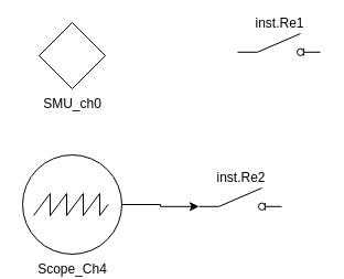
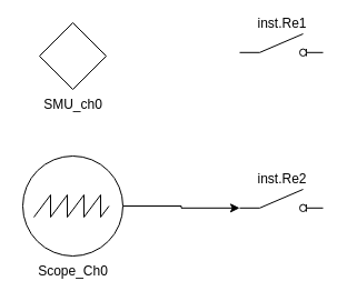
- <mxCell id="6" value="inst.Re2" style="html=1;shape=mxgraph.electrical.electro-mechanical.switchDisconnector;aspect=fixed;elSwitchState=off;labelPosition=center;verticalLabelPosition=top;align=center;verticalAlign=bottom;" vertex="1" parent="1"><mxGeometry x="180" y="170" width="75" height="20" as="geometry" /></mxCell>
+ <mxCell id="6" value="inst.Re2" style="html=1;shape=mxgraph.electrical.electro-mechanical.switchDisconnector;aspect=fixed;elSwitchState=off;labelPosition=center;verticalLabelPosition=top;align=center;verticalAlign=bottom;" vertex="1" parent="1"><mxGeometry x="215" y="170" width="75" height="20" as="geometry" /></mxCell>
- <mxCell id="5" value="Scope_Ch4" style="perimeter=ellipsePerimeter;verticalLabelPosition=bottom;shadow=0;dashed=0;align=center;html=1;verticalAlign=top;shape=mxgraph.electrical.instruments.oscilloscope;" vertex="1" parent="1"><mxGeometry x="20" y="140" width="90" height="90" as="geometry" /></mxCell>
+ <mxCell id="5" value="Scope_Ch0" style="perimeter=ellipsePerimeter;verticalLabelPosition=bottom;shadow=0;dashed=0;align=center;html=1;verticalAlign=top;shape=mxgraph.electrical.instruments.oscilloscope;" vertex="1" parent="1"><mxGeometry x="20" y="140" width="90" height="90" as="geometry" /></mxCell>
